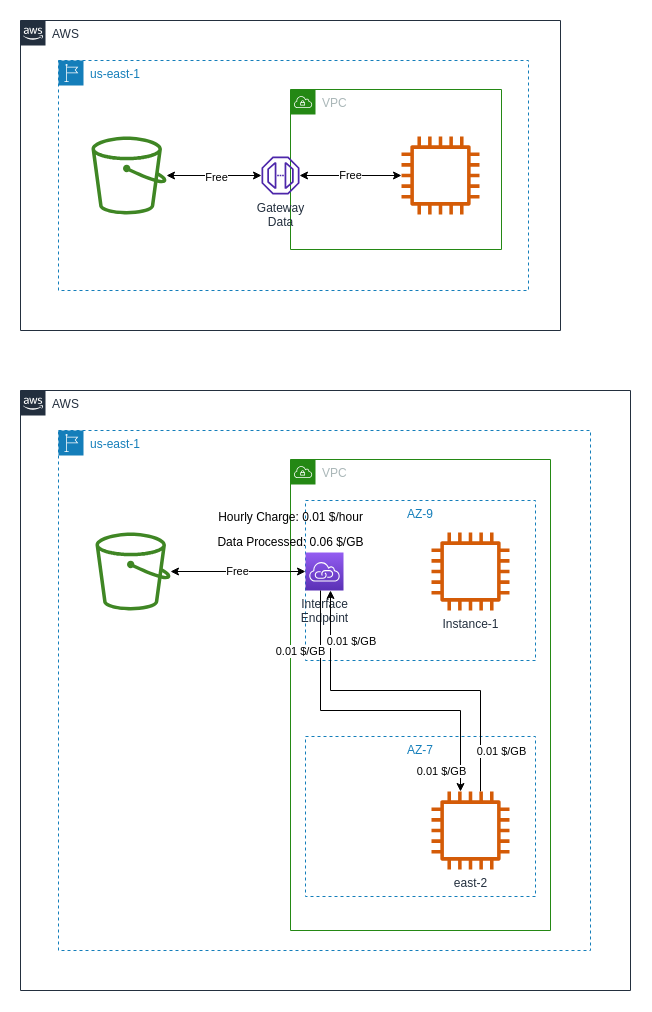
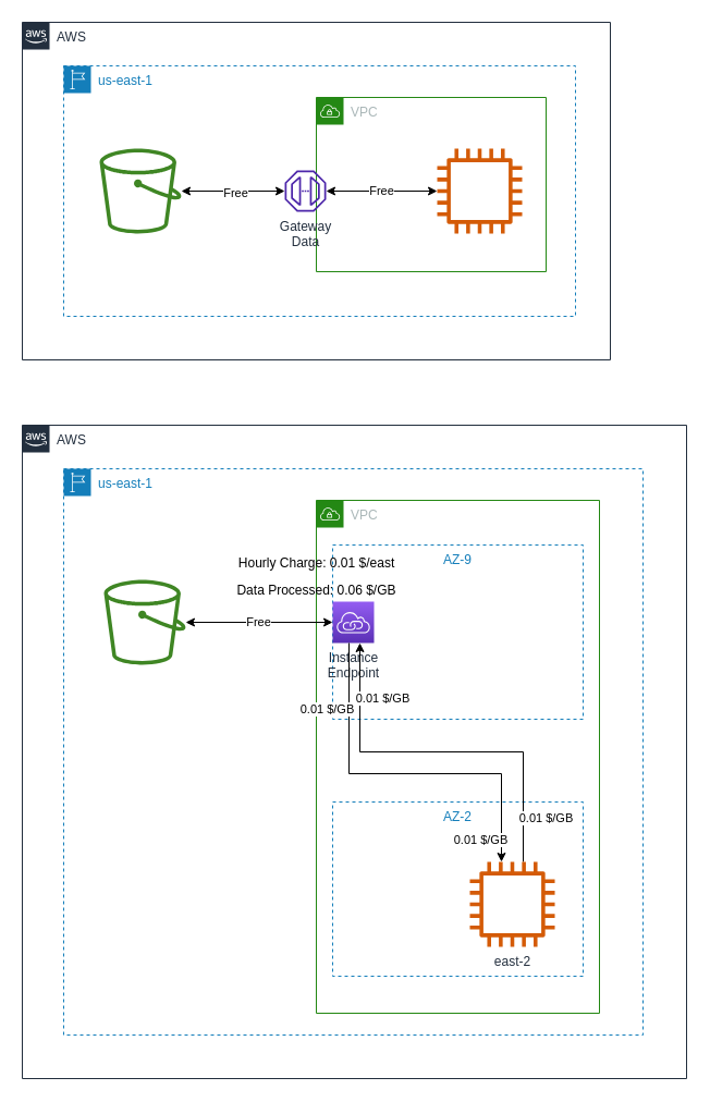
- <mxCell id="26" value="Hourly Charge: 0.01 $/hour" style="text;html=1;align=center;verticalAlign=middle;resizable=0;points=[];autosize=1;strokeColor=none;fillColor=none;" parent="14" vertex="1"><mxGeometry x="-80" y="48" width="160" height="20" as="geometry" /></mxCell>
+ <mxCell id="26" value="Hourly Charge: 0.01 $/east" style="text;html=1;align=center;verticalAlign=middle;resizable=0;points=[];autosize=1;strokeColor=none;fillColor=none;" parent="14" vertex="1"><mxGeometry x="-80" y="48" width="160" height="20" as="geometry" /></mxCell>
- <mxCell id="16" value="Instance-1" style="sketch=0;outlineConnect=0;fontColor=#232F3E;gradientColor=none;fillColor=#D45B07;strokeColor=none;dashed=0;verticalLabelPosition=bottom;verticalAlign=top;align=center;html=1;fontSize=12;fontStyle=0;aspect=fixed;pointerEvents=1;shape=mxgraph.aws4.instance2;" parent="14" vertex="1"><mxGeometry x="141" y="73" width="78" height="78" as="geometry" /></mxCell>
- <mxCell id="17" value="Interface&lt;br&gt;Endpoint" style="sketch=0;points=[[0,0,0],[0.25,0,0],[0.5,0,0],[0.75,0,0],[1,0,0],[0,1,0],[0.25,1,0],[0.5,1,0],[0.75,1,0],[1,1,0],[0,0.25,0],[0,0.5,0],[0,0.75,0],[1,0.25,0],[1,0.5,0],[1,0.75,0]];outlineConnect=0;fontColor=#232F3E;gradientColor=#945DF2;gradientDirection=north;fillColor=#5A30B5;strokeColor=#ffffff;dashed=0;verticalLabelPosition=bottom;verticalAlign=top;align=center;html=1;fontSize=12;fontStyle=0;aspect=fixed;shape=mxgraph.aws4.resourceIcon;resIcon=mxgraph.aws4.vpc_privatelink;" parent="14" vertex="1"><mxGeometry x="15" y="93" width="38" height="38" as="geometry" /></mxCell>
+ <mxCell id="17" value="Instance&lt;br&gt;Endpoint" style="sketch=0;points=[[0,0,0],[0.25,0,0],[0.5,0,0],[0.75,0,0],[1,0,0],[0,1,0],[0.25,1,0],[0.5,1,0],[0.75,1,0],[1,1,0],[0,0.25,0],[0,0.5,0],[0,0.75,0],[1,0.25,0],[1,0.5,0],[1,0.75,0]];outlineConnect=0;fontColor=#232F3E;gradientColor=#945DF2;gradientDirection=north;fillColor=#5A30B5;strokeColor=#ffffff;dashed=0;verticalLabelPosition=bottom;verticalAlign=top;align=center;html=1;fontSize=12;fontStyle=0;aspect=fixed;shape=mxgraph.aws4.resourceIcon;resIcon=mxgraph.aws4.vpc_privatelink;" parent="14" vertex="1"><mxGeometry x="15" y="93" width="38" height="38" as="geometry" /></mxCell>
- <mxCell id="18" value="AZ-7" style="fillColor=none;strokeColor=#147EBA;dashed=1;verticalAlign=top;fontStyle=0;fontColor=#147EBA;" parent="14" vertex="1"><mxGeometry x="15" y="277" width="230" height="160" as="geometry" /></mxCell>
+ <mxCell id="18" value="AZ-2" style="fillColor=none;strokeColor=#147EBA;dashed=1;verticalAlign=top;fontStyle=0;fontColor=#147EBA;" parent="14" vertex="1"><mxGeometry x="15" y="277" width="230" height="160" as="geometry" /></mxCell>
